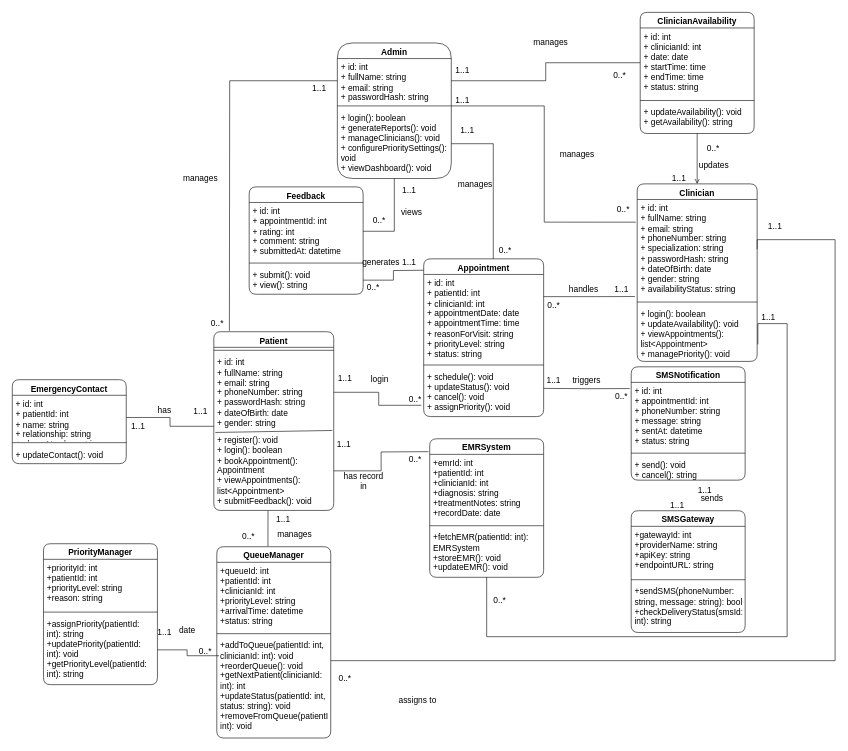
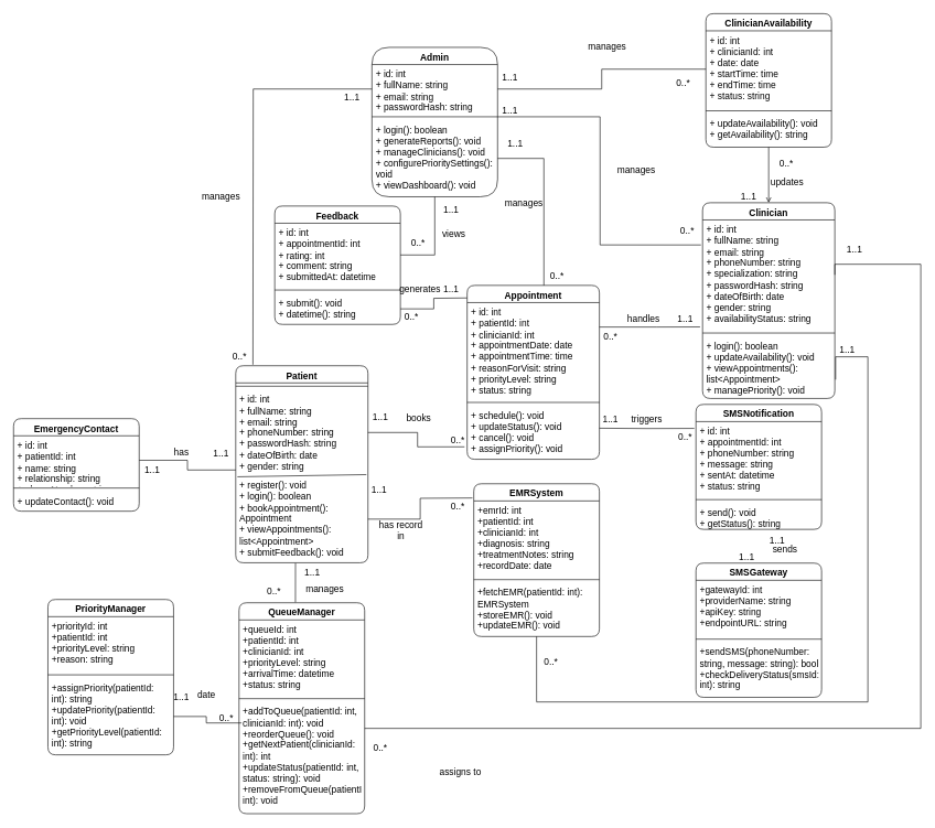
- <mxCell id="28" value="&lt;div&gt;+ submit(): void&lt;/div&gt;&lt;div&gt;+ view(): string&lt;/div&gt;" style="text;strokeColor=none;fillColor=none;align=left;verticalAlign=top;spacingLeft=4;spacingRight=4;overflow=hidden;rotatable=0;points=[[0,0.5],[1,0.5]];portConstraint=eastwest;whiteSpace=wrap;html=1;fontSize=14;" parent="25" vertex="1"><mxGeometry y="132" width="190" height="47" as="geometry" /></mxCell>
+ <mxCell id="28" value="&lt;div&gt;+ submit(): void&lt;/div&gt;&lt;div&gt;+ datetime(): string&lt;/div&gt;" style="text;strokeColor=none;fillColor=none;align=left;verticalAlign=top;spacingLeft=4;spacingRight=4;overflow=hidden;rotatable=0;points=[[0,0.5],[1,0.5]];portConstraint=eastwest;whiteSpace=wrap;html=1;fontSize=14;" parent="25" vertex="1"><mxGeometry y="132" width="190" height="47" as="geometry" /></mxCell>
- <mxCell id="56" value="login" style="text;strokeColor=none;align=center;fillColor=none;html=1;verticalAlign=middle;whiteSpace=wrap;rounded=0;fontSize=14;" parent="1" vertex="1"><mxGeometry x="603" y="617" width="60" height="30" as="geometry" /></mxCell>
+ <mxCell id="56" value="books" style="text;strokeColor=none;align=center;fillColor=none;html=1;verticalAlign=middle;whiteSpace=wrap;rounded=0;fontSize=14;" parent="1" vertex="1"><mxGeometry x="603" y="617" width="60" height="30" as="geometry" /></mxCell>
- <mxCell id="37" value="&lt;div&gt;+ send(): void&lt;/div&gt;&lt;div&gt;+ cancel(): string&lt;/div&gt;" style="text;strokeColor=none;fillColor=none;align=left;verticalAlign=top;spacingLeft=4;spacingRight=4;overflow=hidden;rotatable=0;points=[[0,0.5],[1,0.5]];portConstraint=eastwest;whiteSpace=wrap;html=1;fontSize=14;" parent="34" vertex="1"><mxGeometry y="149" width="190" height="40" as="geometry" /></mxCell>
+ <mxCell id="37" value="&lt;div&gt;+ send(): void&lt;/div&gt;&lt;div&gt;+ getStatus(): string&lt;/div&gt;" style="text;strokeColor=none;fillColor=none;align=left;verticalAlign=top;spacingLeft=4;spacingRight=4;overflow=hidden;rotatable=0;points=[[0,0.5],[1,0.5]];portConstraint=eastwest;whiteSpace=wrap;html=1;fontSize=14;" parent="34" vertex="1"><mxGeometry y="149" width="190" height="40" as="geometry" /></mxCell>
